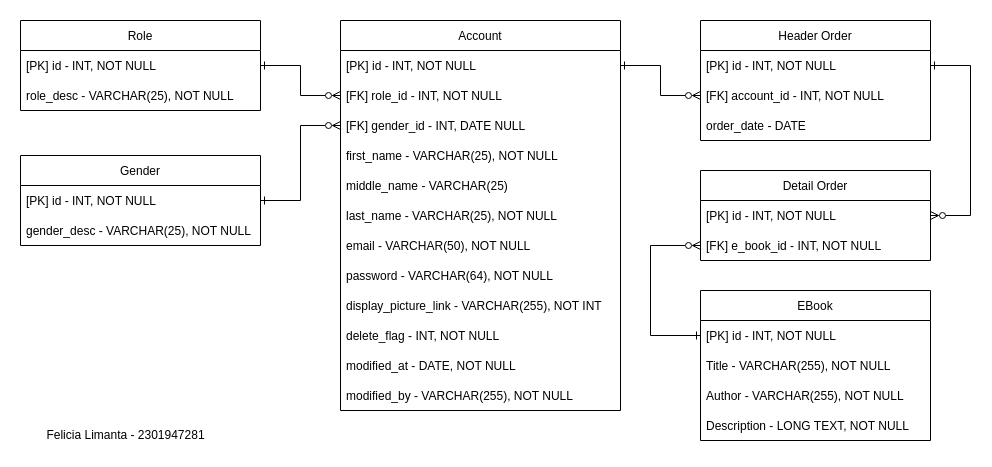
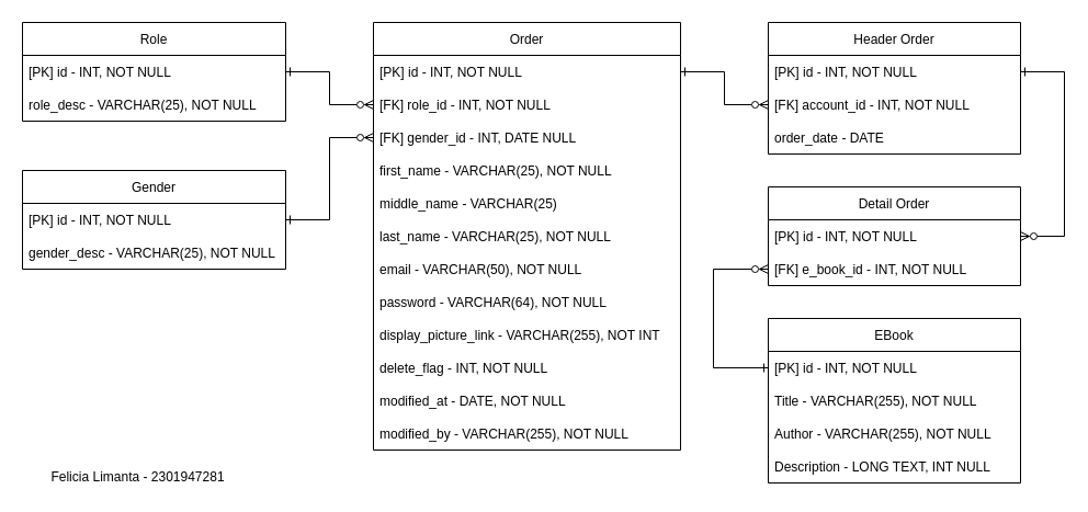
- <mxCell id="5" value="Account" style="swimlane;fontStyle=0;childLayout=stackLayout;horizontal=1;startSize=30;horizontalStack=0;resizeParent=1;resizeParentMax=0;resizeLast=0;collapsible=1;marginBottom=0;" vertex="1" parent="1"><mxGeometry x="340" y="20" width="280" height="390" as="geometry"><mxRectangle x="530" y="190" width="80" height="30" as="alternateBounds" /></mxGeometry></mxCell>
+ <mxCell id="5" value="Order" style="swimlane;fontStyle=0;childLayout=stackLayout;horizontal=1;startSize=30;horizontalStack=0;resizeParent=1;resizeParentMax=0;resizeLast=0;collapsible=1;marginBottom=0;" vertex="1" parent="1"><mxGeometry x="340" y="20" width="280" height="390" as="geometry"><mxRectangle x="530" y="190" width="80" height="30" as="alternateBounds" /></mxGeometry></mxCell>
- <mxCell id="32" value="Description - LONG TEXT, NOT NULL" style="text;strokeColor=none;fillColor=none;align=left;verticalAlign=middle;spacingLeft=4;spacingRight=4;overflow=hidden;points=[[0,0.5],[1,0.5]];portConstraint=eastwest;rotatable=0;" vertex="1" parent="28"><mxGeometry y="120" width="230" height="30" as="geometry" /></mxCell>
+ <mxCell id="32" value="Description - LONG TEXT, INT NULL" style="text;strokeColor=none;fillColor=none;align=left;verticalAlign=middle;spacingLeft=4;spacingRight=4;overflow=hidden;points=[[0,0.5],[1,0.5]];portConstraint=eastwest;rotatable=0;" vertex="1" parent="28"><mxGeometry y="120" width="230" height="30" as="geometry" /></mxCell>
